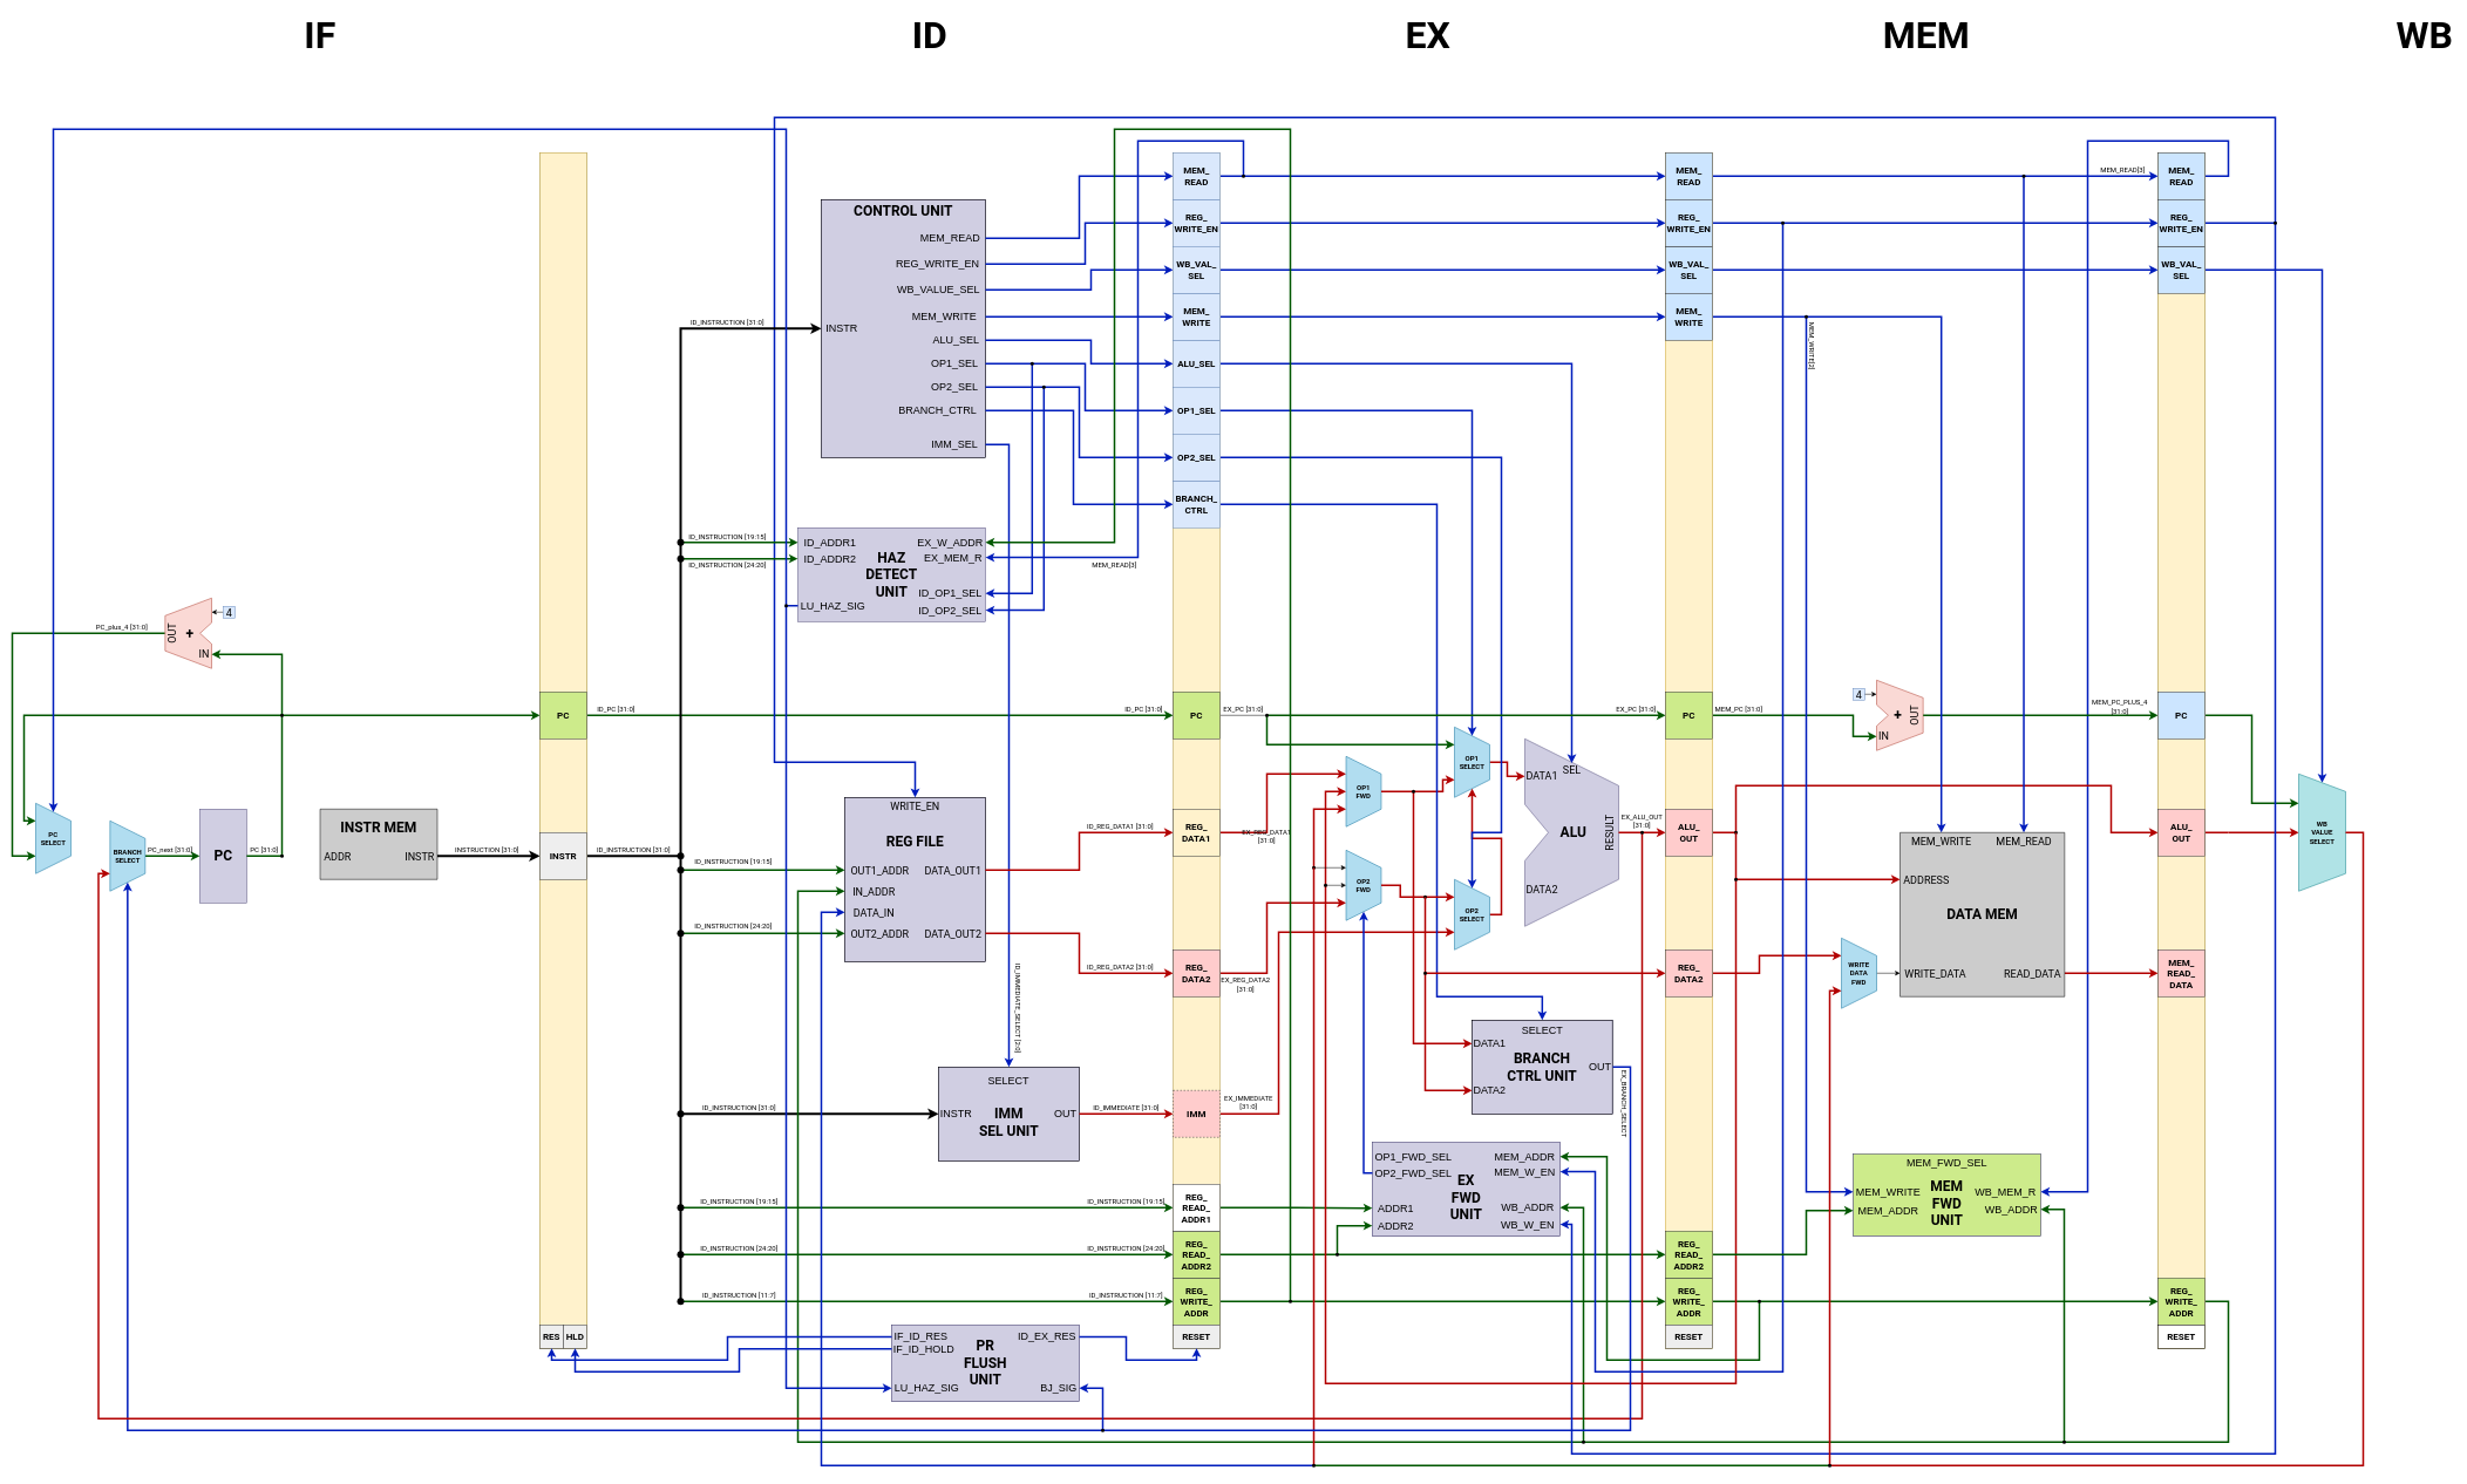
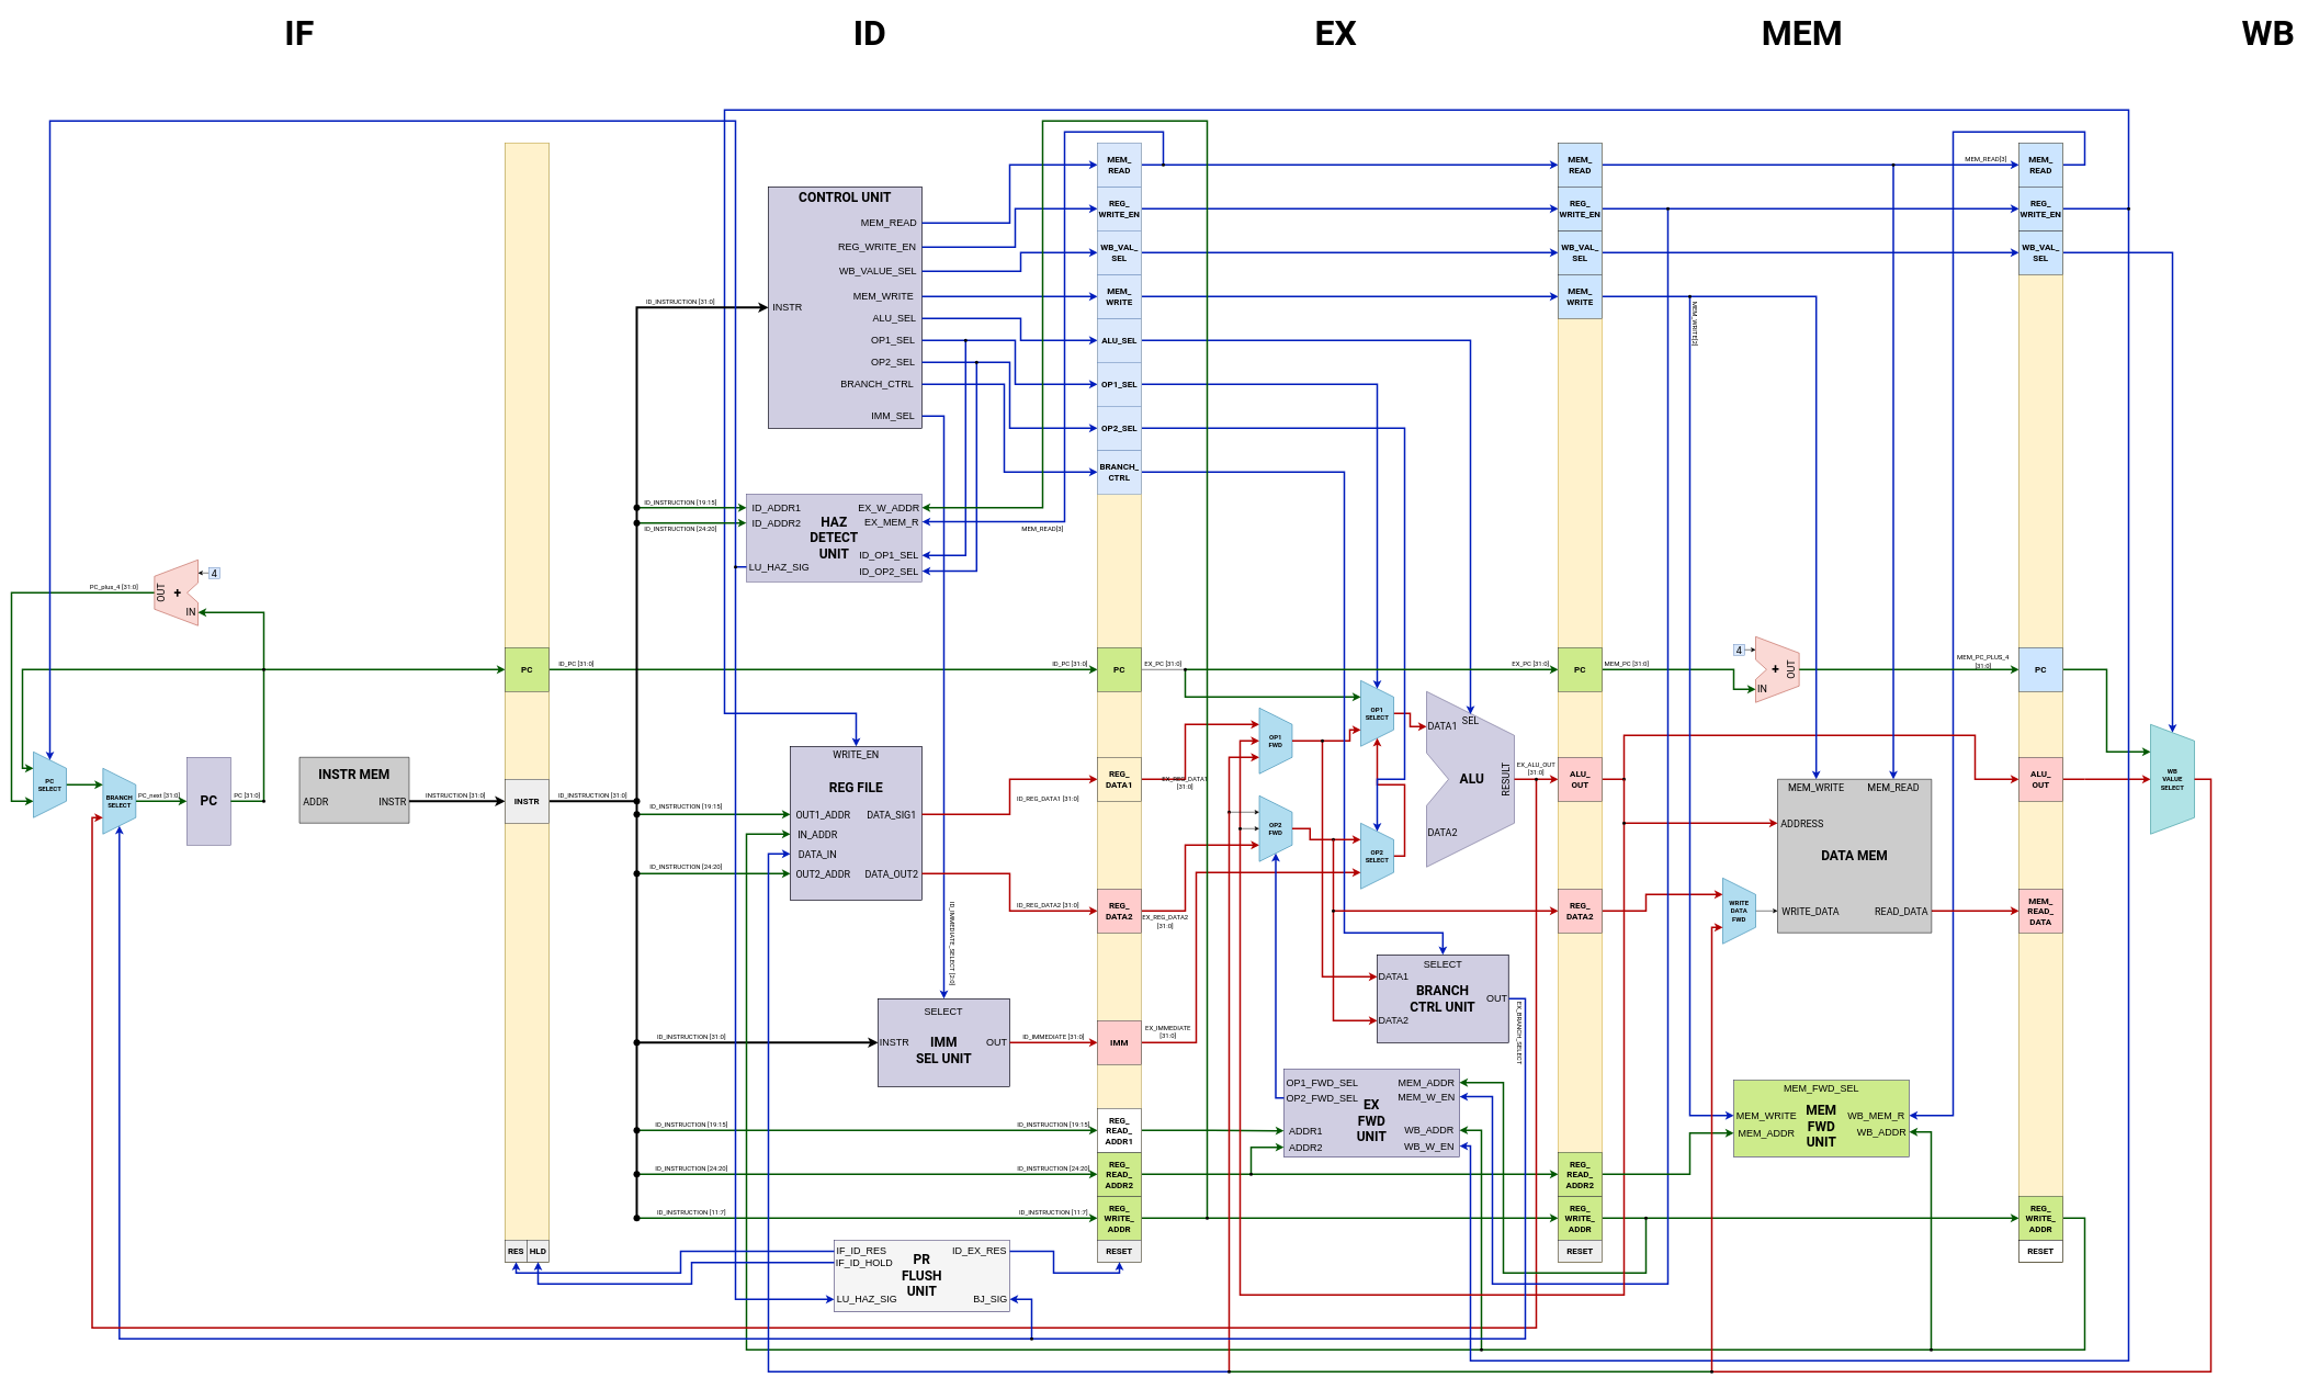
- <mxCell id="80" value="ID_REG_DATA1 [31:0]" style="text;html=1;strokeColor=none;fillColor=none;align=center;verticalAlign=middle;whiteSpace=wrap;rounded=0;fontFamily=Roboto;fontSource=https%3A%2F%2Ffonts.googleapis.com%2Fcss%3Ffamily%3DRoboto;" parent="1" vertex="1"><mxGeometry x="1850" y="1400" width="120" height="20" as="geometry" /></mxCell>
+ <mxCell id="80" value="ID_REG_DATA1 [31:0]" style="text;html=1;strokeColor=none;fillColor=none;align=center;verticalAlign=middle;whiteSpace=wrap;rounded=0;fontFamily=Roboto;fontSource=https%3A%2F%2Ffonts.googleapis.com%2Fcss%3Ffamily%3DRoboto;" parent="1" vertex="1"><mxGeometry x="1850" y="1445" width="120" height="20" as="geometry" /></mxCell>
+ <mxCell id="360" style="edgeStyle=orthogonalEdgeStyle;rounded=0;orthogonalLoop=1;jettySize=auto;html=1;exitX=0.5;exitY=0;exitDx=0;exitDy=0;entryX=0.25;entryY=1;entryDx=0;entryDy=0;fillColor=#008a00;strokeColor=#005700;strokeWidth=3;" parent="1" source="361" target="57" edge="1"><mxGeometry relative="1" as="geometry" /></mxCell>
- <mxCell id="5" value="DATA_OUT1" style="text;html=1;strokeColor=none;fillColor=none;align=center;verticalAlign=middle;whiteSpace=wrap;rounded=0;fontSize=18;fontFamily=Roboto;fontColor=default;fontSource=https%3A%2F%2Ffonts.googleapis.com%2Fcss%3Ffamily%3DRoboto;" parent="2" vertex="1"><mxGeometry x="130" y="112" width="110" height="24" as="geometry" /></mxCell>
+ <mxCell id="5" value="DATA_SIG1" style="text;html=1;strokeColor=none;fillColor=none;align=center;verticalAlign=middle;whiteSpace=wrap;rounded=0;fontSize=18;fontFamily=Roboto;fontColor=default;fontSource=https%3A%2F%2Ffonts.googleapis.com%2Fcss%3Ffamily%3DRoboto;" parent="2" vertex="1"><mxGeometry x="130" y="112" width="110" height="24" as="geometry" /></mxCell>
- <mxCell id="319" value="IMM" style="whiteSpace=wrap;html=1;aspect=fixed;fontFamily=Roboto;fontSource=https%3A%2F%2Ffonts.googleapis.com%2Fcss%3Ffamily%3DRoboto;fontSize=16;fontStyle=1;fillColor=#ffcccc;strokeColor=#36393d;dashed=1;" parent="306" vertex="1"><mxGeometry y="1600" width="80" height="80" as="geometry" /></mxCell>
+ <mxCell id="319" value="IMM" style="whiteSpace=wrap;html=1;aspect=fixed;fontFamily=Roboto;fontSource=https%3A%2F%2Ffonts.googleapis.com%2Fcss%3Ffamily%3DRoboto;fontSize=16;fontStyle=1;fillColor=#ffcccc;strokeColor=#36393d;" parent="306" vertex="1"><mxGeometry y="1600" width="80" height="80" as="geometry" /></mxCell>
- <mxCell id="347" value="PR&lt;br&gt;FLUSH&lt;br&gt;UNIT" style="rounded=0;whiteSpace=wrap;html=1;fontFamily=Roboto;fontSource=https%3A%2F%2Ffonts.googleapis.com%2Fcss%3Ffamily%3DRoboto;fontSize=24;fontStyle=1;fillColor=#d0cee2;strokeColor=#56517e;" parent="346" vertex="1"><mxGeometry width="320" height="130" as="geometry" /></mxCell>
+ <mxCell id="347" value="PR&lt;br&gt;FLUSH&lt;br&gt;UNIT" style="rounded=0;whiteSpace=wrap;html=1;fontFamily=Roboto;fontSource=https%3A%2F%2Ffonts.googleapis.com%2Fcss%3Ffamily%3DRoboto;fontSize=24;fontStyle=1;fillColor=#f5f5f5;strokeColor=#56517e;" parent="346" vertex="1"><mxGeometry width="320" height="130" as="geometry" /></mxCell>
